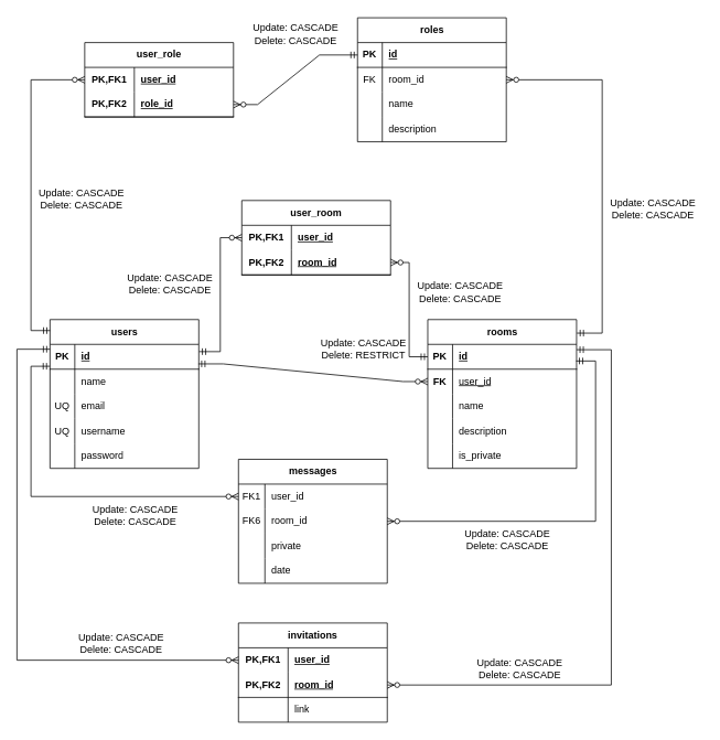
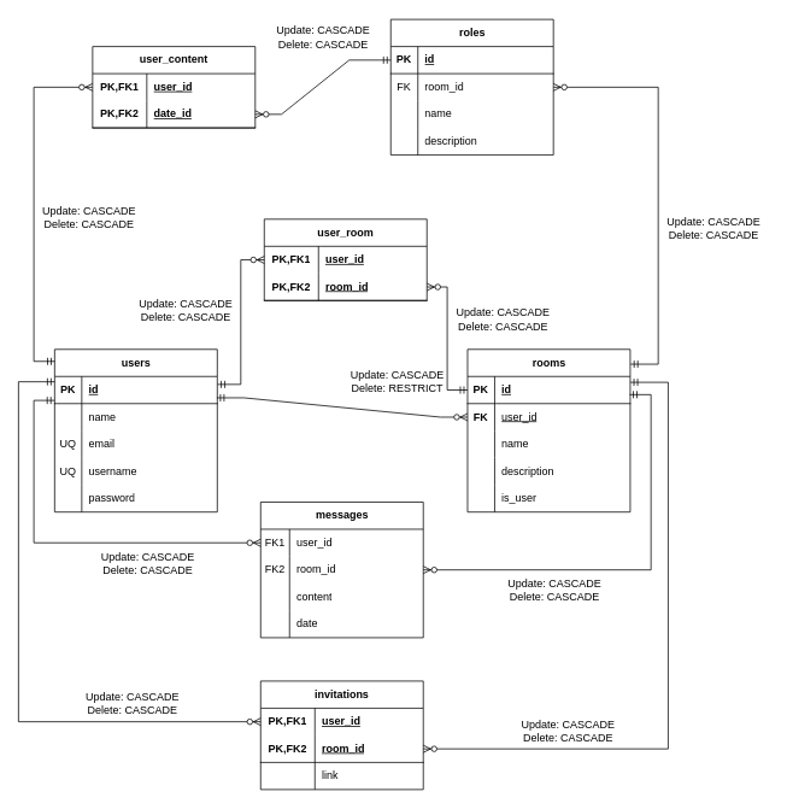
- <mxCell id="85" value="user_role" style="shape=table;startSize=30;container=1;collapsible=1;childLayout=tableLayout;fixedRows=1;rowLines=0;fontStyle=1;align=center;resizeLast=1;html=1;whiteSpace=wrap;" parent="1" vertex="1"><mxGeometry x="102" y="51" width="180" height="90" as="geometry" /></mxCell>
+ <mxCell id="85" value="user_content" style="shape=table;startSize=30;container=1;collapsible=1;childLayout=tableLayout;fixedRows=1;rowLines=0;fontStyle=1;align=center;resizeLast=1;html=1;whiteSpace=wrap;" parent="1" vertex="1"><mxGeometry x="102" y="51" width="180" height="90" as="geometry" /></mxCell>
- <mxCell id="91" value="role_id" style="shape=partialRectangle;connectable=0;fillColor=none;top=0;left=0;bottom=0;right=0;align=left;spacingLeft=6;fontStyle=5;overflow=hidden;html=1;whiteSpace=wrap;" parent="89" vertex="1"><mxGeometry x="60" width="120" height="30" as="geometry"><mxRectangle width="120" height="30" as="alternateBounds" /></mxGeometry></mxCell>
+ <mxCell id="91" value="date_id" style="shape=partialRectangle;connectable=0;fillColor=none;top=0;left=0;bottom=0;right=0;align=left;spacingLeft=6;fontStyle=5;overflow=hidden;html=1;whiteSpace=wrap;" parent="89" vertex="1"><mxGeometry x="60" width="120" height="30" as="geometry"><mxRectangle width="120" height="30" as="alternateBounds" /></mxGeometry></mxCell>
- <mxCell id="33" value="is_private" style="shape=partialRectangle;connectable=0;fillColor=none;top=0;left=0;bottom=0;right=0;align=left;spacingLeft=6;overflow=hidden;whiteSpace=wrap;html=1;" parent="31" vertex="1"><mxGeometry x="30" width="150" height="30" as="geometry"><mxRectangle width="150" height="30" as="alternateBounds" /></mxGeometry></mxCell>
+ <mxCell id="33" value="is_user" style="shape=partialRectangle;connectable=0;fillColor=none;top=0;left=0;bottom=0;right=0;align=left;spacingLeft=6;overflow=hidden;whiteSpace=wrap;html=1;" parent="31" vertex="1"><mxGeometry x="30" width="150" height="30" as="geometry"><mxRectangle width="150" height="30" as="alternateBounds" /></mxGeometry></mxCell>
- <mxCell id="49" value="FK6" style="shape=partialRectangle;connectable=0;fillColor=none;top=0;left=0;bottom=0;right=0;editable=1;overflow=hidden;whiteSpace=wrap;html=1;" parent="48" vertex="1"><mxGeometry width="31.973" height="30" as="geometry"><mxRectangle width="31.973" height="30" as="alternateBounds" /></mxGeometry></mxCell>
+ <mxCell id="49" value="FK2" style="shape=partialRectangle;connectable=0;fillColor=none;top=0;left=0;bottom=0;right=0;editable=1;overflow=hidden;whiteSpace=wrap;html=1;" parent="48" vertex="1"><mxGeometry width="31.973" height="30" as="geometry"><mxRectangle width="31.973" height="30" as="alternateBounds" /></mxGeometry></mxCell>
- <mxCell id="53" value="private" style="shape=partialRectangle;connectable=0;fillColor=none;top=0;left=0;bottom=0;right=0;align=left;spacingLeft=6;overflow=hidden;whiteSpace=wrap;html=1;" parent="51" vertex="1"><mxGeometry x="31.973" width="148.027" height="30" as="geometry"><mxRectangle width="148.027" height="30" as="alternateBounds" /></mxGeometry></mxCell>
+ <mxCell id="53" value="content" style="shape=partialRectangle;connectable=0;fillColor=none;top=0;left=0;bottom=0;right=0;align=left;spacingLeft=6;overflow=hidden;whiteSpace=wrap;html=1;" parent="51" vertex="1"><mxGeometry x="31.973" width="148.027" height="30" as="geometry"><mxRectangle width="148.027" height="30" as="alternateBounds" /></mxGeometry></mxCell>
